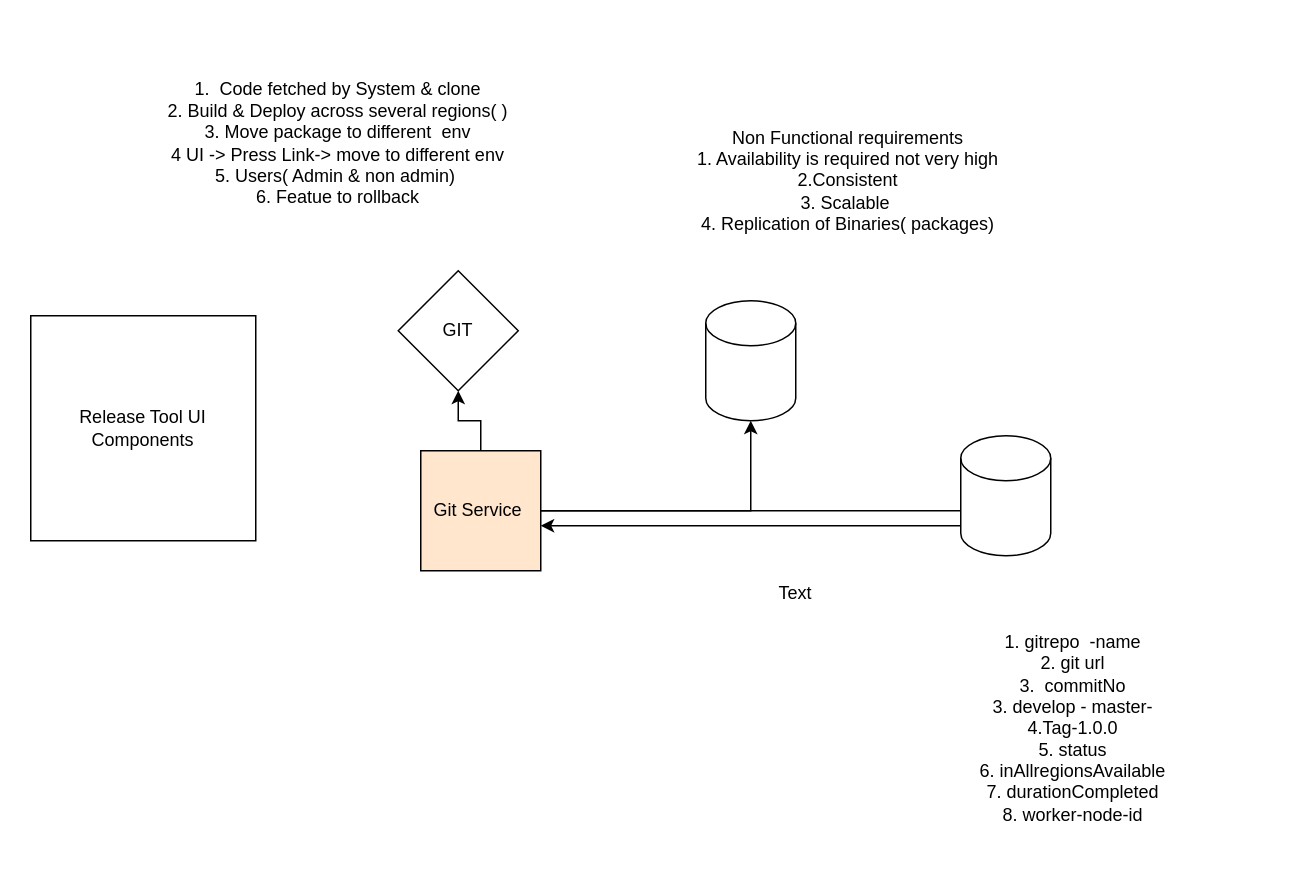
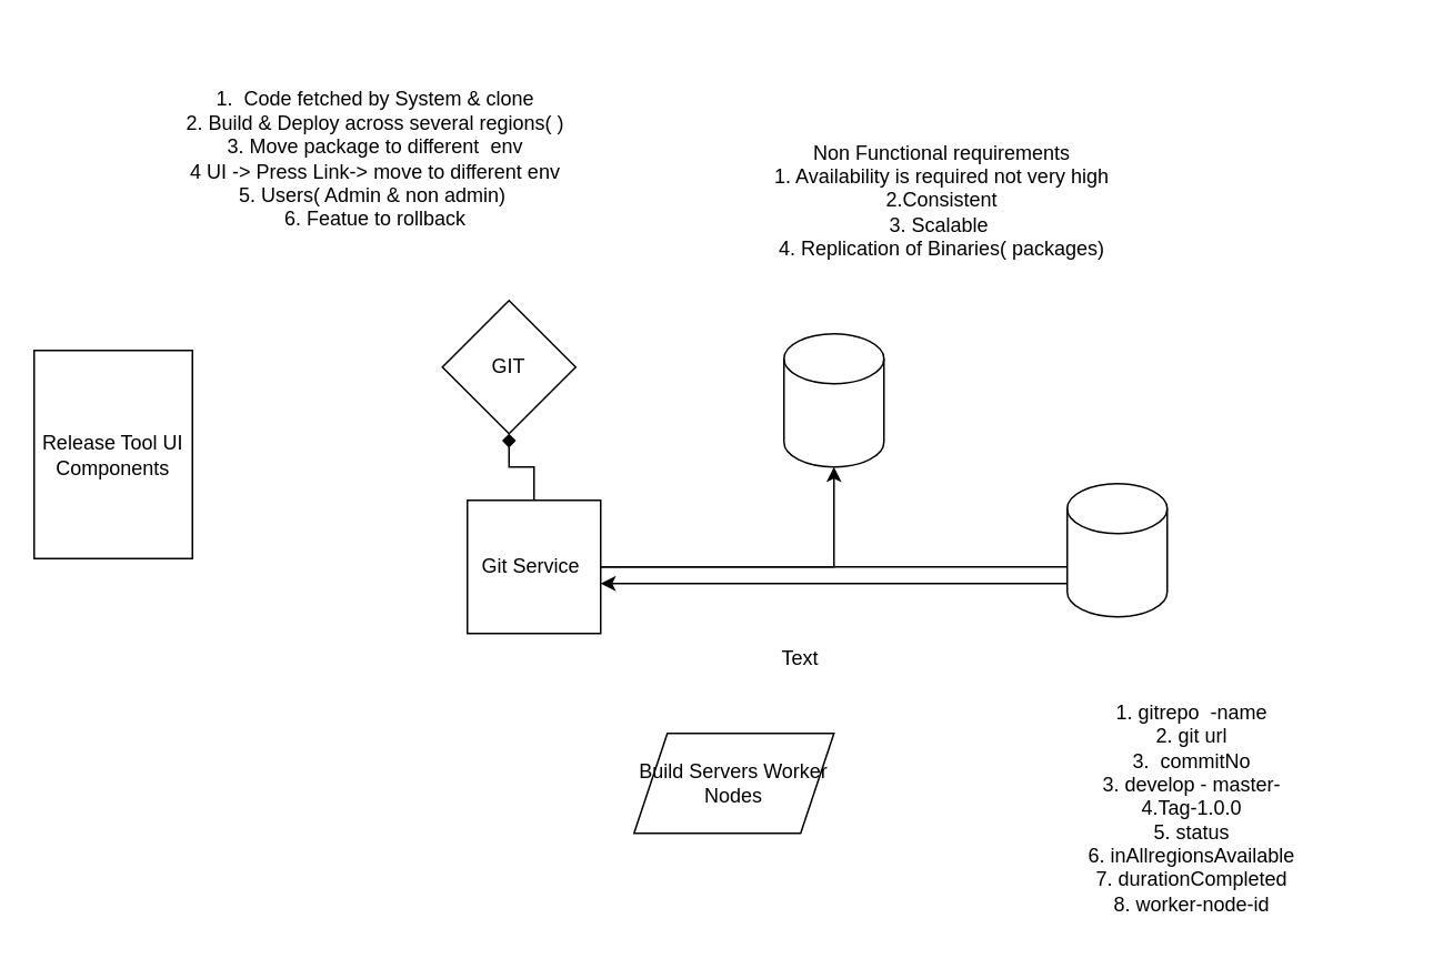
- <mxCell id="5" value="" style="edgeStyle=orthogonalEdgeStyle;rounded=0;orthogonalLoop=1;jettySize=auto;html=1;" edge="1" parent="1" source="8" target="10"><mxGeometry relative="1" as="geometry" /></mxCell>
+ <mxCell id="5" value="" style="edgeStyle=orthogonalEdgeStyle;rounded=0;orthogonalLoop=1;jettySize=auto;html=1;endArrow=diamond;" edge="1" parent="1" source="8" target="10"><mxGeometry relative="1" as="geometry" /></mxCell>
- <mxCell id="4" value="Release Tool UI Components" style="whiteSpace=wrap;html=1;aspect=fixed;" vertex="1" parent="1"><mxGeometry x="20" y="210" width="150" height="150" as="geometry" /></mxCell>
+ <mxCell id="4" value="Release Tool UI Components" style="whiteSpace=wrap;html=1;aspect=fixed;" vertex="1" parent="1"><mxGeometry x="20" y="210" width="95" height="125" as="geometry" /></mxCell>
- <mxCell id="8" value="Git Service&amp;nbsp;" style="whiteSpace=wrap;html=1;aspect=fixed;fillColor=#ffe6cc;" vertex="1" parent="1"><mxGeometry x="280" y="300" width="80" height="80" as="geometry" /></mxCell>
+ <mxCell id="8" value="Git Service&amp;nbsp;" style="whiteSpace=wrap;html=1;aspect=fixed;" vertex="1" parent="1"><mxGeometry x="280" y="300" width="80" height="80" as="geometry" /></mxCell>
- <mxCell id="13" value="Text" style="text;html=1;strokeColor=none;fillColor=none;align=center;verticalAlign=middle;whiteSpace=wrap;rounded=0;" vertex="1" parent="1"><mxGeometry x="500" y="380" width="60" height="30" as="geometry" /></mxCell>
+ <mxCell id="13" value="Text" style="text;html=1;strokeColor=none;fillColor=none;align=center;verticalAlign=middle;whiteSpace=wrap;rounded=0;" vertex="1" parent="1"><mxGeometry x="450" y="380" width="60" height="30" as="geometry" /></mxCell>
+ <mxCell id="11" value="Build Servers Worker Nodes" style="shape=parallelogram;perimeter=parallelogramPerimeter;whiteSpace=wrap;html=1;fixedSize=1;" vertex="1" parent="1"><mxGeometry x="380" y="440" width="120" height="60" as="geometry" /></mxCell>
